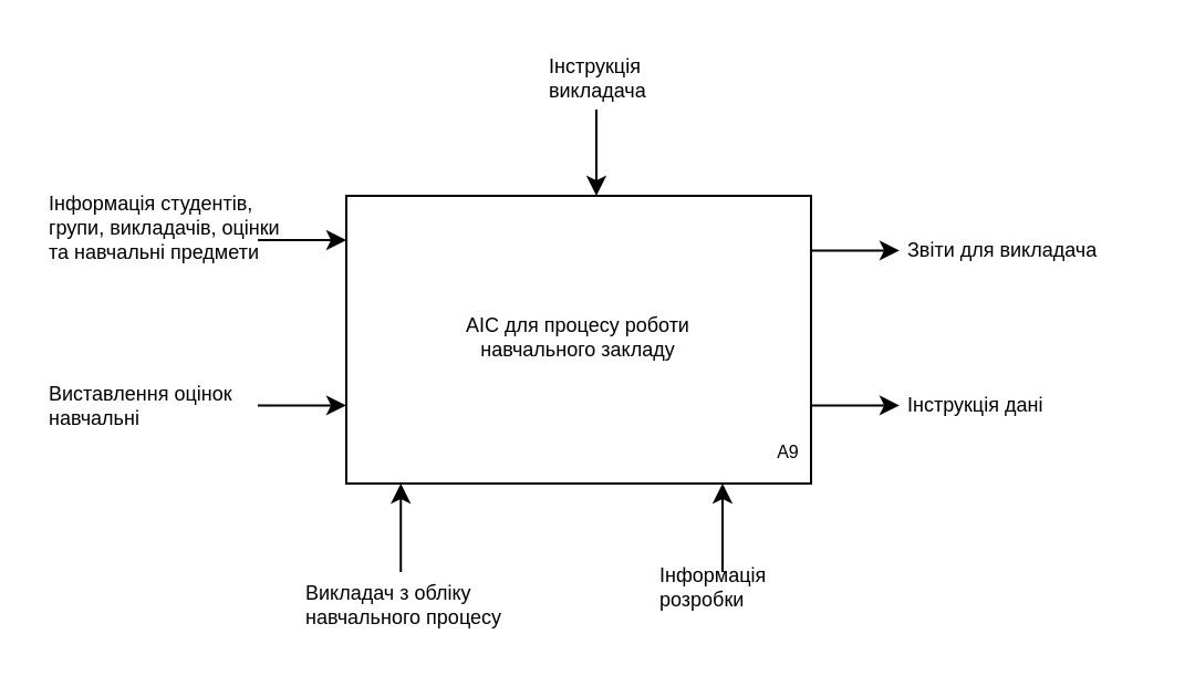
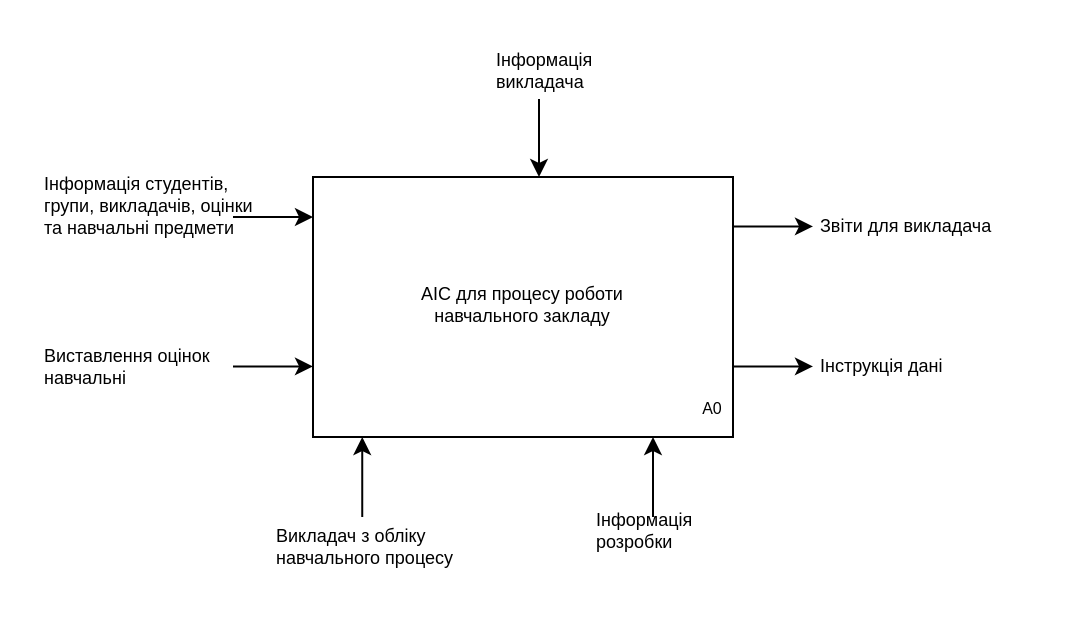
- <mxCell id="17" value="&lt;div style=&quot;&quot;&gt;Інструкція&lt;/div&gt;&lt;div style=&quot;&quot;&gt;викладача&lt;/div&gt;" style="text;strokeColor=none;fillColor=none;align=left;verticalAlign=middle;whiteSpace=wrap;rounded=0;shadow=0;fontStyle=0;html=1;fontSize=9;spacingTop=0;" vertex="1" parent="1"><mxGeometry x="246" y="20" width="56" height="30" as="geometry" /></mxCell>
+ <mxCell id="17" value="&lt;div style=&quot;&quot;&gt;Інформація&lt;/div&gt;&lt;div style=&quot;&quot;&gt;викладача&lt;/div&gt;" style="text;strokeColor=none;fillColor=none;align=left;verticalAlign=middle;whiteSpace=wrap;rounded=0;shadow=0;fontStyle=0;html=1;fontSize=9;spacingTop=0;" vertex="1" parent="1"><mxGeometry x="246" y="20" width="56" height="30" as="geometry" /></mxCell>
- <mxCell id="3" value="&lt;font style=&quot;font-size: 8px;&quot;&gt;A9&lt;/font&gt;" style="text;html=1;strokeColor=none;fillColor=none;align=center;verticalAlign=middle;whiteSpace=wrap;rounded=0;" vertex="1" parent="1"><mxGeometry x="326" y="188" width="60" height="30" as="geometry" /></mxCell>
+ <mxCell id="3" value="&lt;font style=&quot;font-size: 8px;&quot;&gt;A0&lt;/font&gt;" style="text;html=1;strokeColor=none;fillColor=none;align=center;verticalAlign=middle;whiteSpace=wrap;rounded=0;" vertex="1" parent="1"><mxGeometry x="326" y="188" width="60" height="30" as="geometry" /></mxCell>
